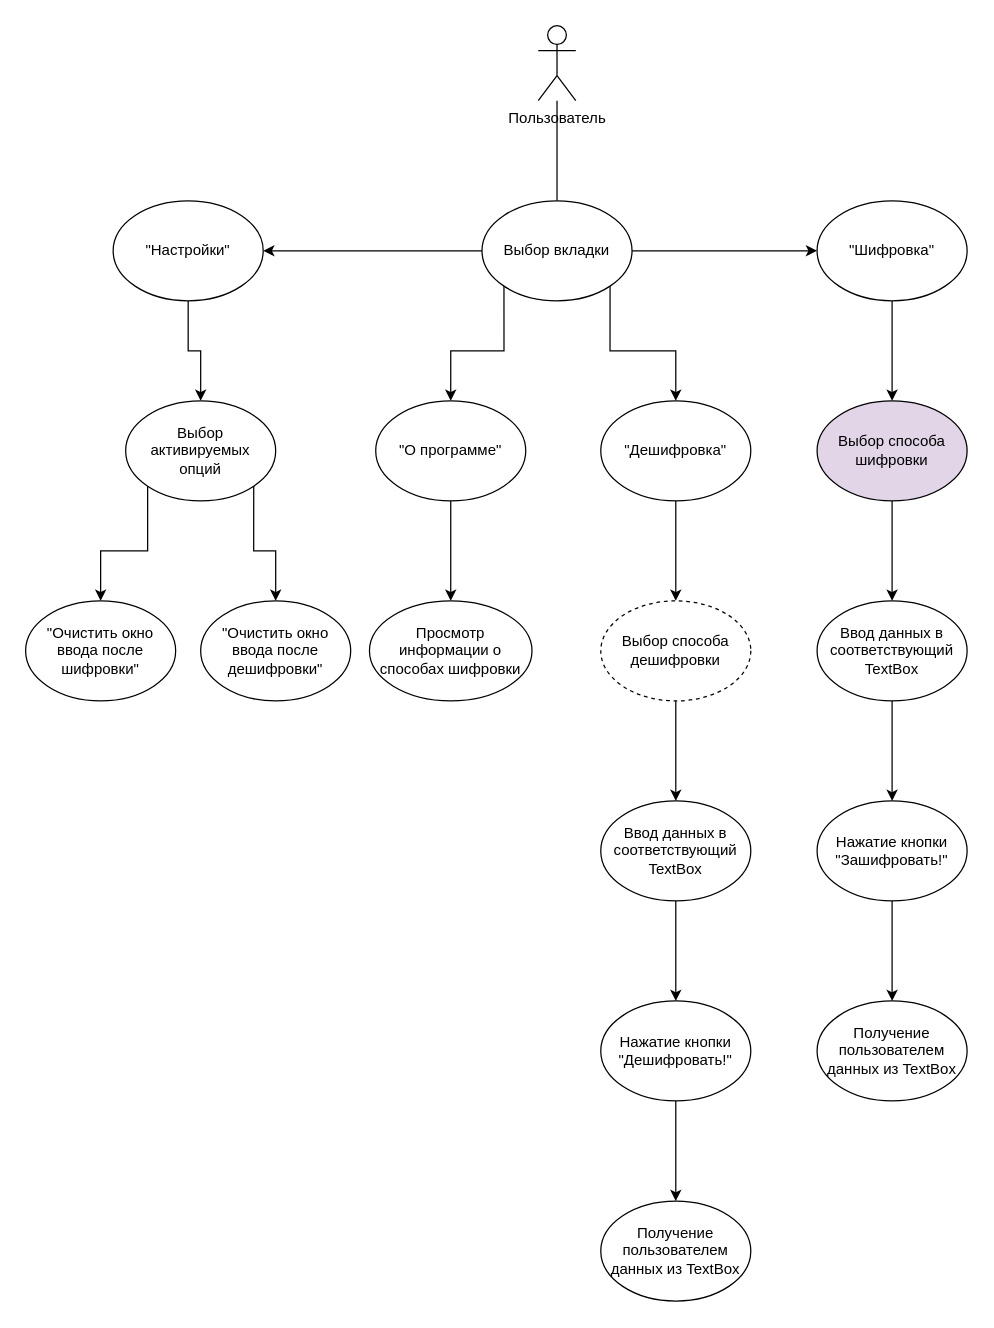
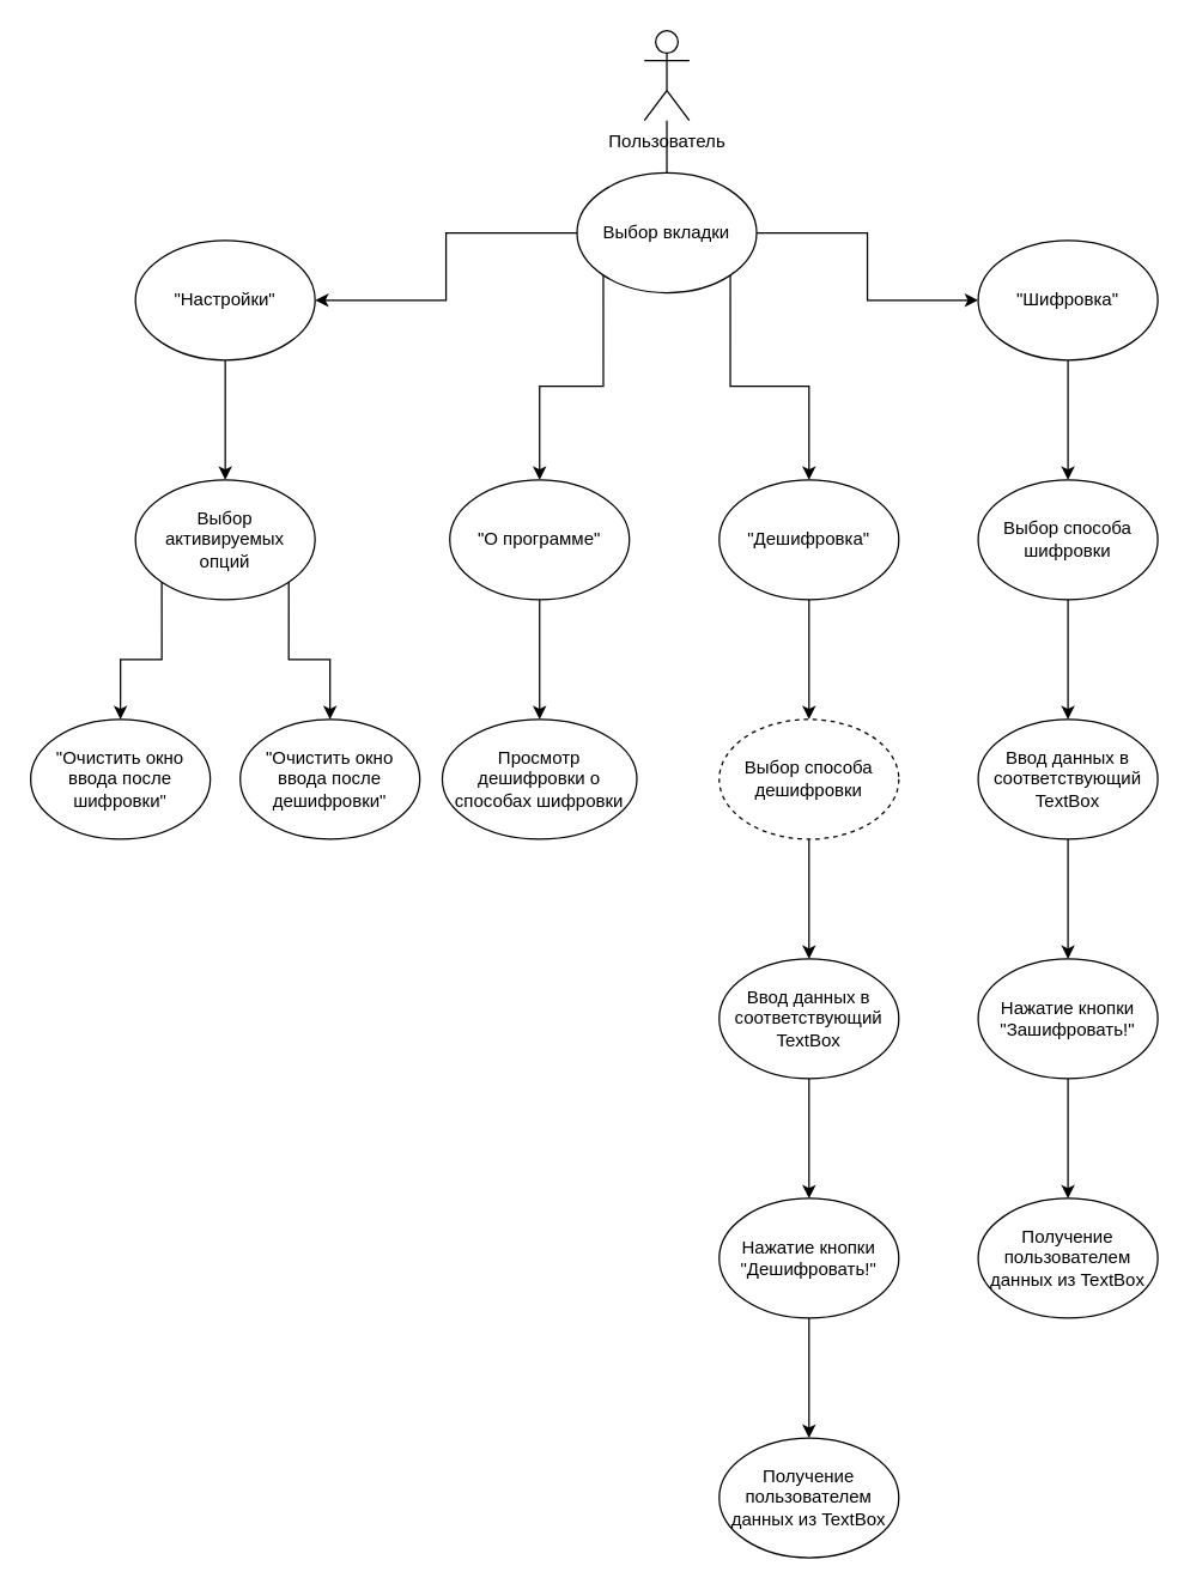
- <mxCell id="8" value="Выбор вкладки" style="ellipse;whiteSpace=wrap;html=1;" vertex="1" parent="1"><mxGeometry x="385" y="160" width="120" height="80" as="geometry" /></mxCell>
+ <mxCell id="8" value="Выбор вкладки" style="ellipse;whiteSpace=wrap;html=1;" vertex="1" parent="1"><mxGeometry x="385" y="115" width="120" height="80" as="geometry" /></mxCell>
- <mxCell id="34" value="Выбор активируемых&lt;br&gt;опций" style="ellipse;whiteSpace=wrap;html=1;" vertex="1" parent="1"><mxGeometry x="100" y="320" width="120" height="80" as="geometry" /></mxCell>
+ <mxCell id="34" value="Выбор активируемых&lt;br&gt;опций" style="ellipse;whiteSpace=wrap;html=1;" vertex="1" parent="1"><mxGeometry x="90" y="320" width="120" height="80" as="geometry" /></mxCell>
- <mxCell id="24" value="Выбор способа шифровки" style="ellipse;whiteSpace=wrap;html=1;fillColor=#e1d5e7;" vertex="1" parent="1"><mxGeometry x="653" y="320" width="120" height="80" as="geometry" /></mxCell>
+ <mxCell id="24" value="Выбор способа шифровки" style="ellipse;whiteSpace=wrap;html=1;" vertex="1" parent="1"><mxGeometry x="653" y="320" width="120" height="80" as="geometry" /></mxCell>
- <mxCell id="22" value="Просмотр информации о способах шифровки" style="ellipse;whiteSpace=wrap;html=1;" vertex="1" parent="1"><mxGeometry x="295" y="480" width="130" height="80" as="geometry" /></mxCell>
+ <mxCell id="22" value="Просмотр дешифровки о способах шифровки" style="ellipse;whiteSpace=wrap;html=1;" vertex="1" parent="1"><mxGeometry x="295" y="480" width="130" height="80" as="geometry" /></mxCell>
